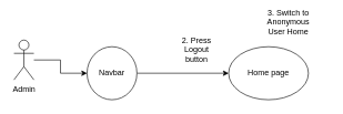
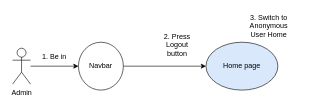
- <mxCell id="9" value="3. Switch to Anonymous User Home" style="text;html=1;strokeColor=none;fillColor=none;align=center;verticalAlign=middle;whiteSpace=wrap;rounded=0;" vertex="1" parent="1"><mxGeometry x="388" y="10" width="90" height="45" as="geometry" /></mxCell>
+ <mxCell id="9" value="3. Switch to Anonymous User Home" style="text;html=1;strokeColor=none;fillColor=none;align=center;verticalAlign=middle;whiteSpace=wrap;rounded=0;" vertex="1" parent="1"><mxGeometry x="403" y="20" width="90" height="45" as="geometry" /></mxCell>
- <mxCell id="3" value="Admin" style="shape=umlActor;verticalLabelPosition=bottom;verticalAlign=top;html=1;outlineConnect=0;" vertex="1" parent="1"><mxGeometry x="20" y="60" width="30" height="60" as="geometry" /></mxCell>
+ <mxCell id="3" value="Admin" style="shape=umlActor;verticalLabelPosition=bottom;verticalAlign=top;html=1;outlineConnect=0;" vertex="1" parent="1"><mxGeometry x="20" y="80" width="30" height="60" as="geometry" /></mxCell>
+ <mxCell id="7" value="1. Be in" style="text;html=1;strokeColor=none;fillColor=none;align=center;verticalAlign=middle;whiteSpace=wrap;rounded=0;" vertex="1" parent="1"><mxGeometry x="60" y="80" width="60" height="30" as="geometry" /></mxCell>
- <mxCell id="6" value="&lt;font face=&quot;helvetica&quot;&gt;Home page&lt;/font&gt;" style="ellipse;whiteSpace=wrap;html=1;" vertex="1" parent="1"><mxGeometry x="343" y="70" width="120" height="80" as="geometry" /></mxCell>
+ <mxCell id="6" value="&lt;font face=&quot;helvetica&quot;&gt;Home page&lt;/font&gt;" style="ellipse;whiteSpace=wrap;html=1;fillColor=#dae8fc;" vertex="1" parent="1"><mxGeometry x="343" y="70" width="120" height="80" as="geometry" /></mxCell>
